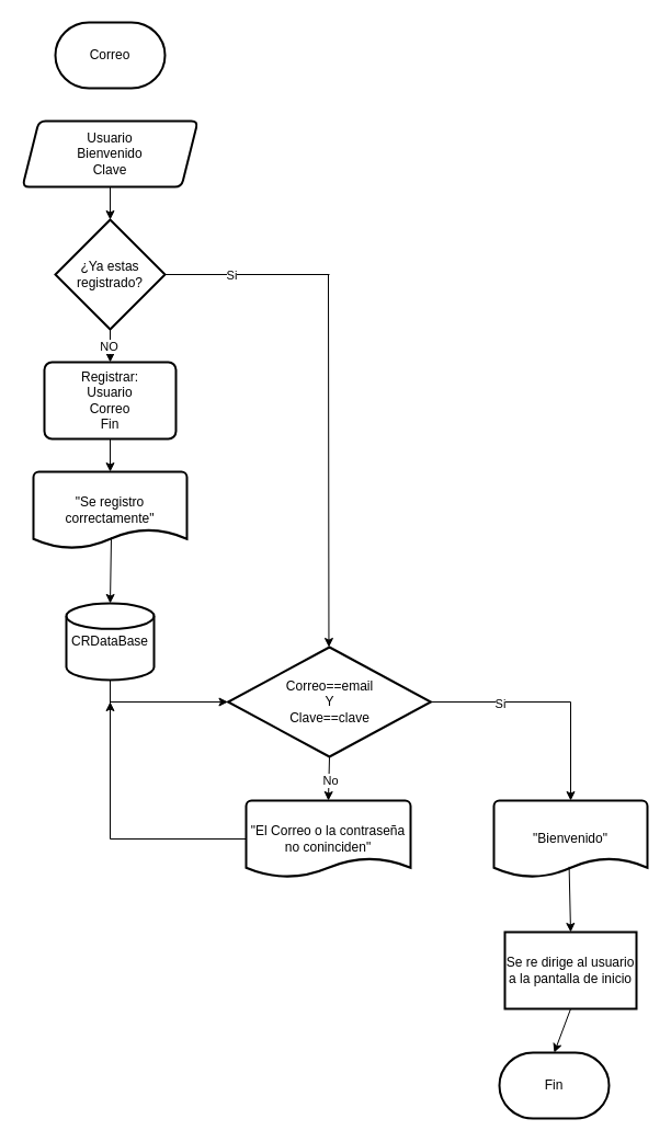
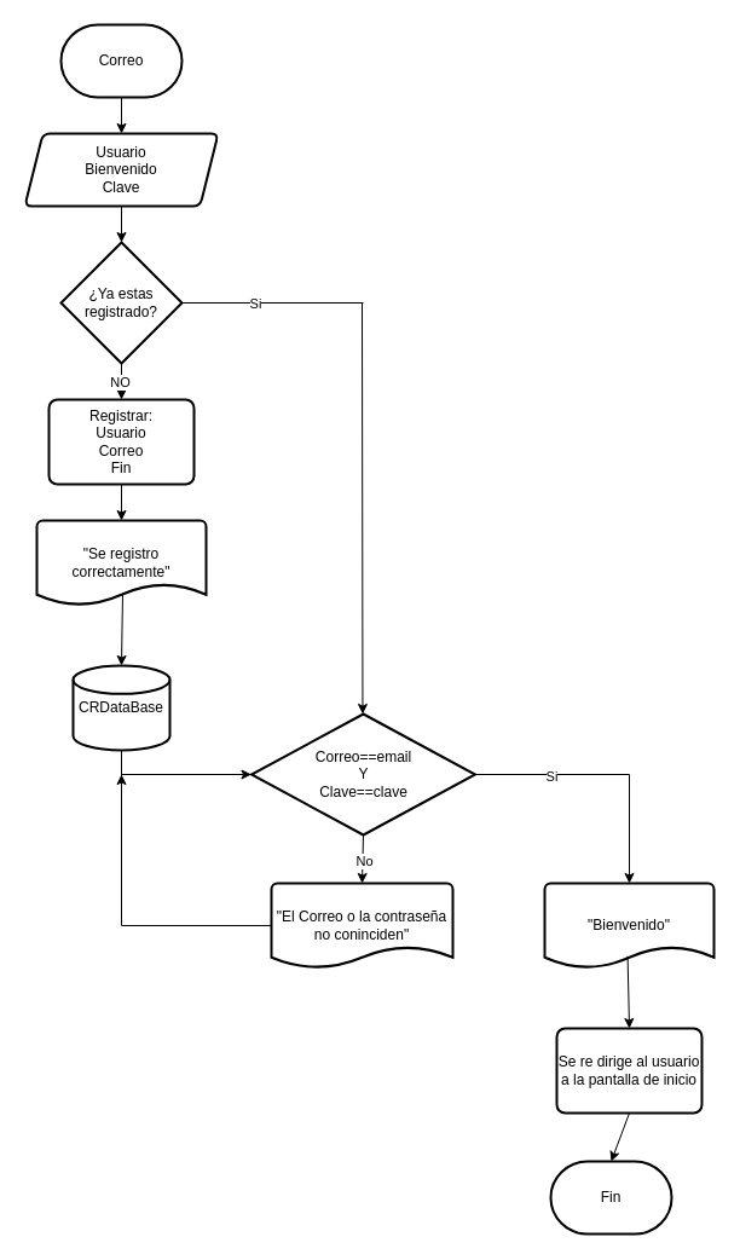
+ <mxCell id="12" value="" style="endArrow=classic;html=1;rounded=0;exitX=0.5;exitY=1;exitDx=0;exitDy=0;exitPerimeter=0;entryX=0.5;entryY=0;entryDx=0;entryDy=0;" parent="1" source="6" target="4" edge="1"><mxGeometry width="50" height="50" relative="1" as="geometry"><mxPoint x="210" y="200" as="sourcePoint" /><mxPoint x="260" y="150" as="targetPoint" /></mxGeometry></mxCell>
- <mxCell id="11" value="Se re dirige al usuario a la pantalla de inicio" style="whiteSpace=wrap;html=1;absoluteArcSize=1;arcSize=14;strokeWidth=2;rounded=0;" parent="1" vertex="1"><mxGeometry x="460" y="850" width="120" height="70" as="geometry" /></mxCell>
+ <mxCell id="11" value="Se re dirige al usuario a la pantalla de inicio" style="rounded=1;whiteSpace=wrap;html=1;absoluteArcSize=1;arcSize=14;strokeWidth=2;" parent="1" vertex="1"><mxGeometry x="460" y="850" width="120" height="70" as="geometry" /></mxCell>
